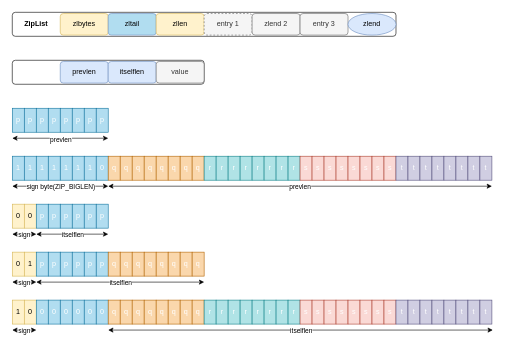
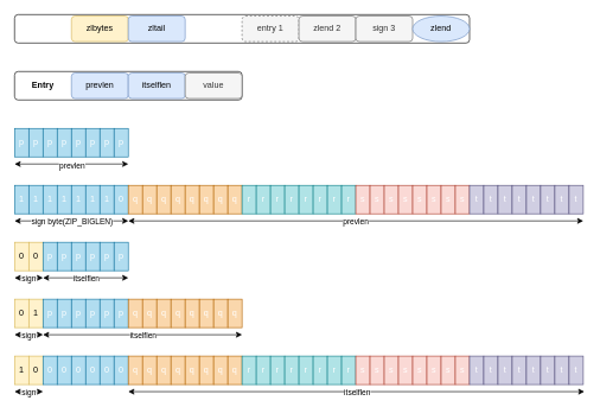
- <mxCell id="3" value="&lt;b&gt;ZipList&lt;/b&gt;" style="html=1;shape=mxgraph.er.anchor;whiteSpace=wrap;" vertex="1" parent="2"><mxGeometry width="80" height="40" as="geometry" /></mxCell>
- <mxCell id="5" value="zltail" style="rounded=1;absoluteArcSize=1;html=1;arcSize=10;whiteSpace=wrap;points=[];strokeColor=#6c8ebf;fillColor=#b1ddf0;" vertex="1" parent="2"><mxGeometry x="160" y="2" width="80" height="36" as="geometry" /></mxCell>
+ <mxCell id="5" value="zltail" style="rounded=1;absoluteArcSize=1;html=1;arcSize=10;whiteSpace=wrap;points=[];strokeColor=#6c8ebf;fillColor=#dae8fc;" vertex="1" parent="2"><mxGeometry x="160" y="2" width="80" height="36" as="geometry" /></mxCell>
- <mxCell id="6" value="zllen" style="rounded=1;absoluteArcSize=1;html=1;arcSize=10;whiteSpace=wrap;points=[];strokeColor=#d6b656;fillColor=#fff2cc;" vertex="1" parent="2"><mxGeometry x="240" y="2" width="80" height="36" as="geometry" /></mxCell>
- <mxCell id="9" value="entry 3" style="rounded=1;absoluteArcSize=1;html=1;arcSize=10;whiteSpace=wrap;points=[];strokeColor=#666666;fillColor=#f5f5f5;fontColor=#333333;" vertex="1" parent="2"><mxGeometry x="480" y="2" width="80" height="36" as="geometry" /></mxCell>
+ <mxCell id="9" value="sign 3" style="rounded=1;absoluteArcSize=1;html=1;arcSize=10;whiteSpace=wrap;points=[];strokeColor=#666666;fillColor=#f5f5f5;fontColor=#333333;" vertex="1" parent="2"><mxGeometry x="480" y="2" width="80" height="36" as="geometry" /></mxCell>
+ <mxCell id="12" value="&lt;b&gt;Entry&lt;/b&gt;" style="html=1;shape=mxgraph.er.anchor;whiteSpace=wrap;" vertex="1" parent="11"><mxGeometry width="80" height="40" as="geometry" /></mxCell>
